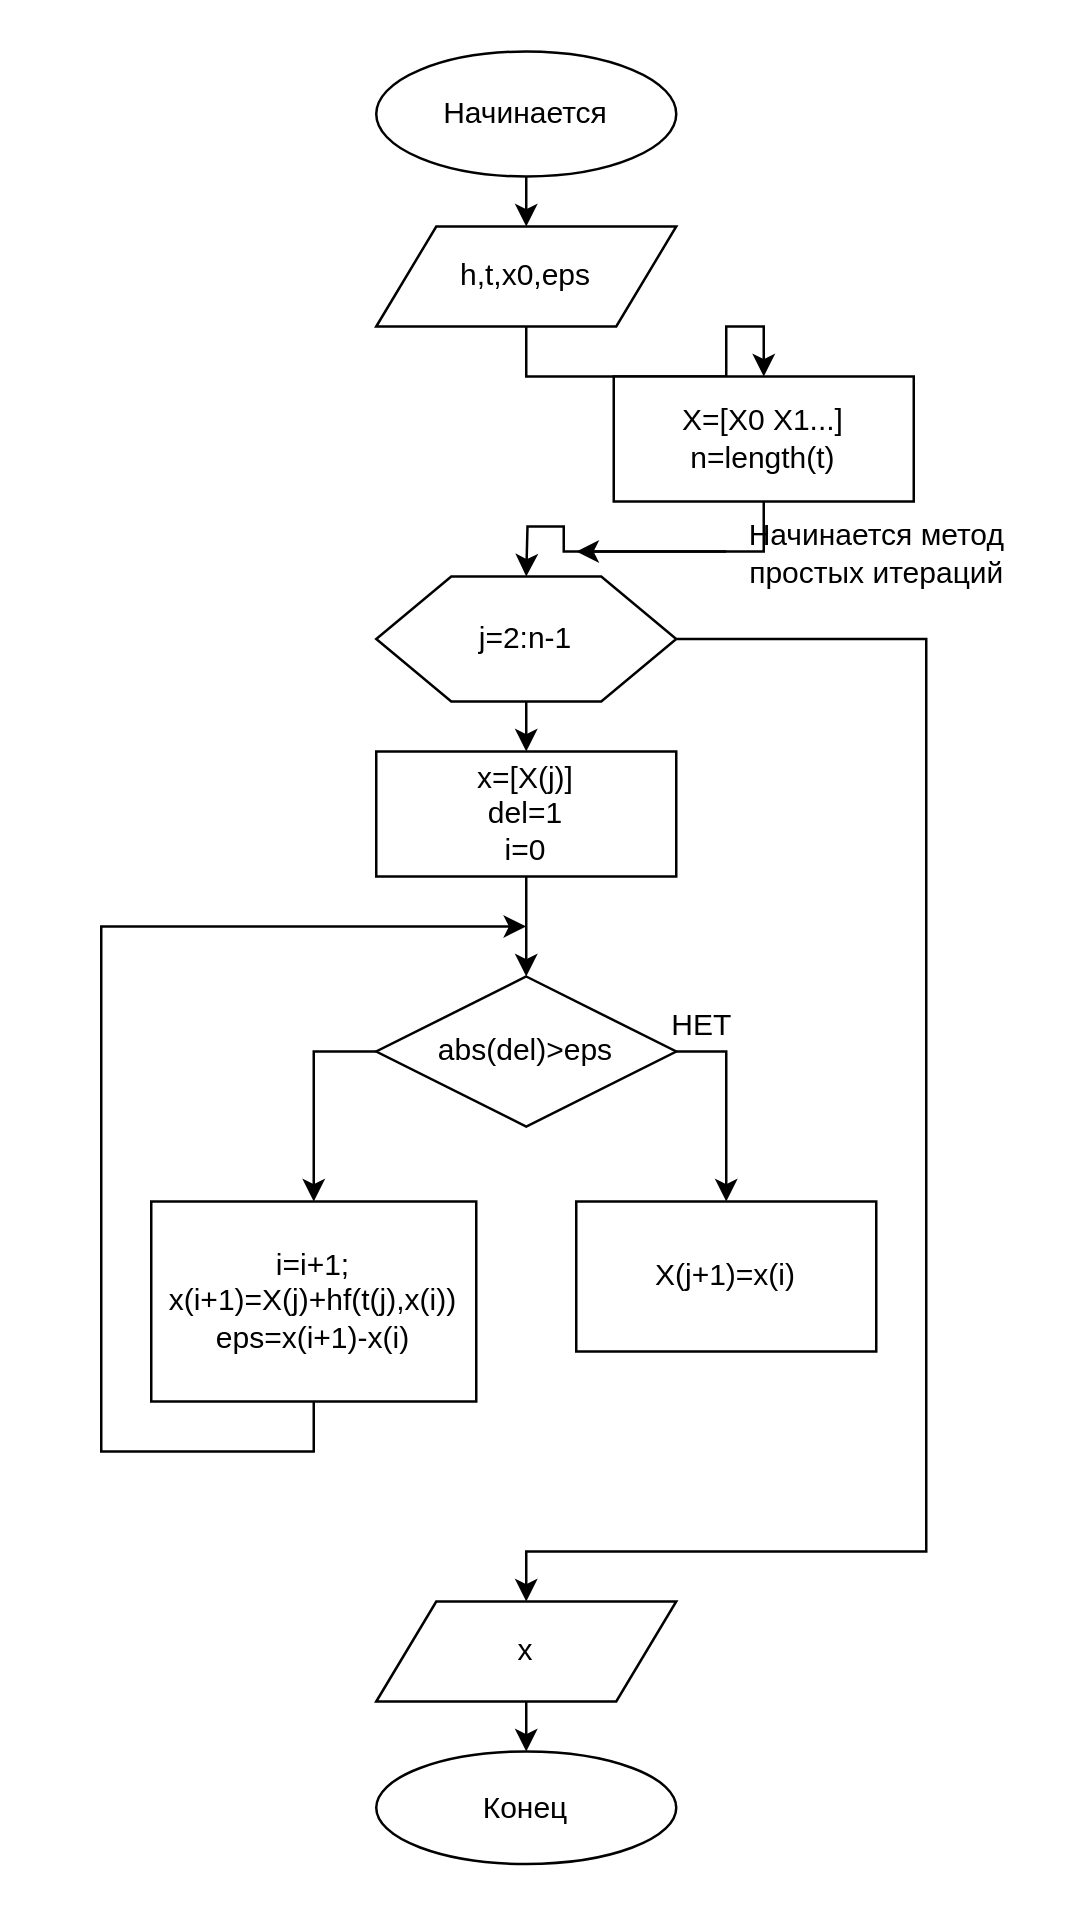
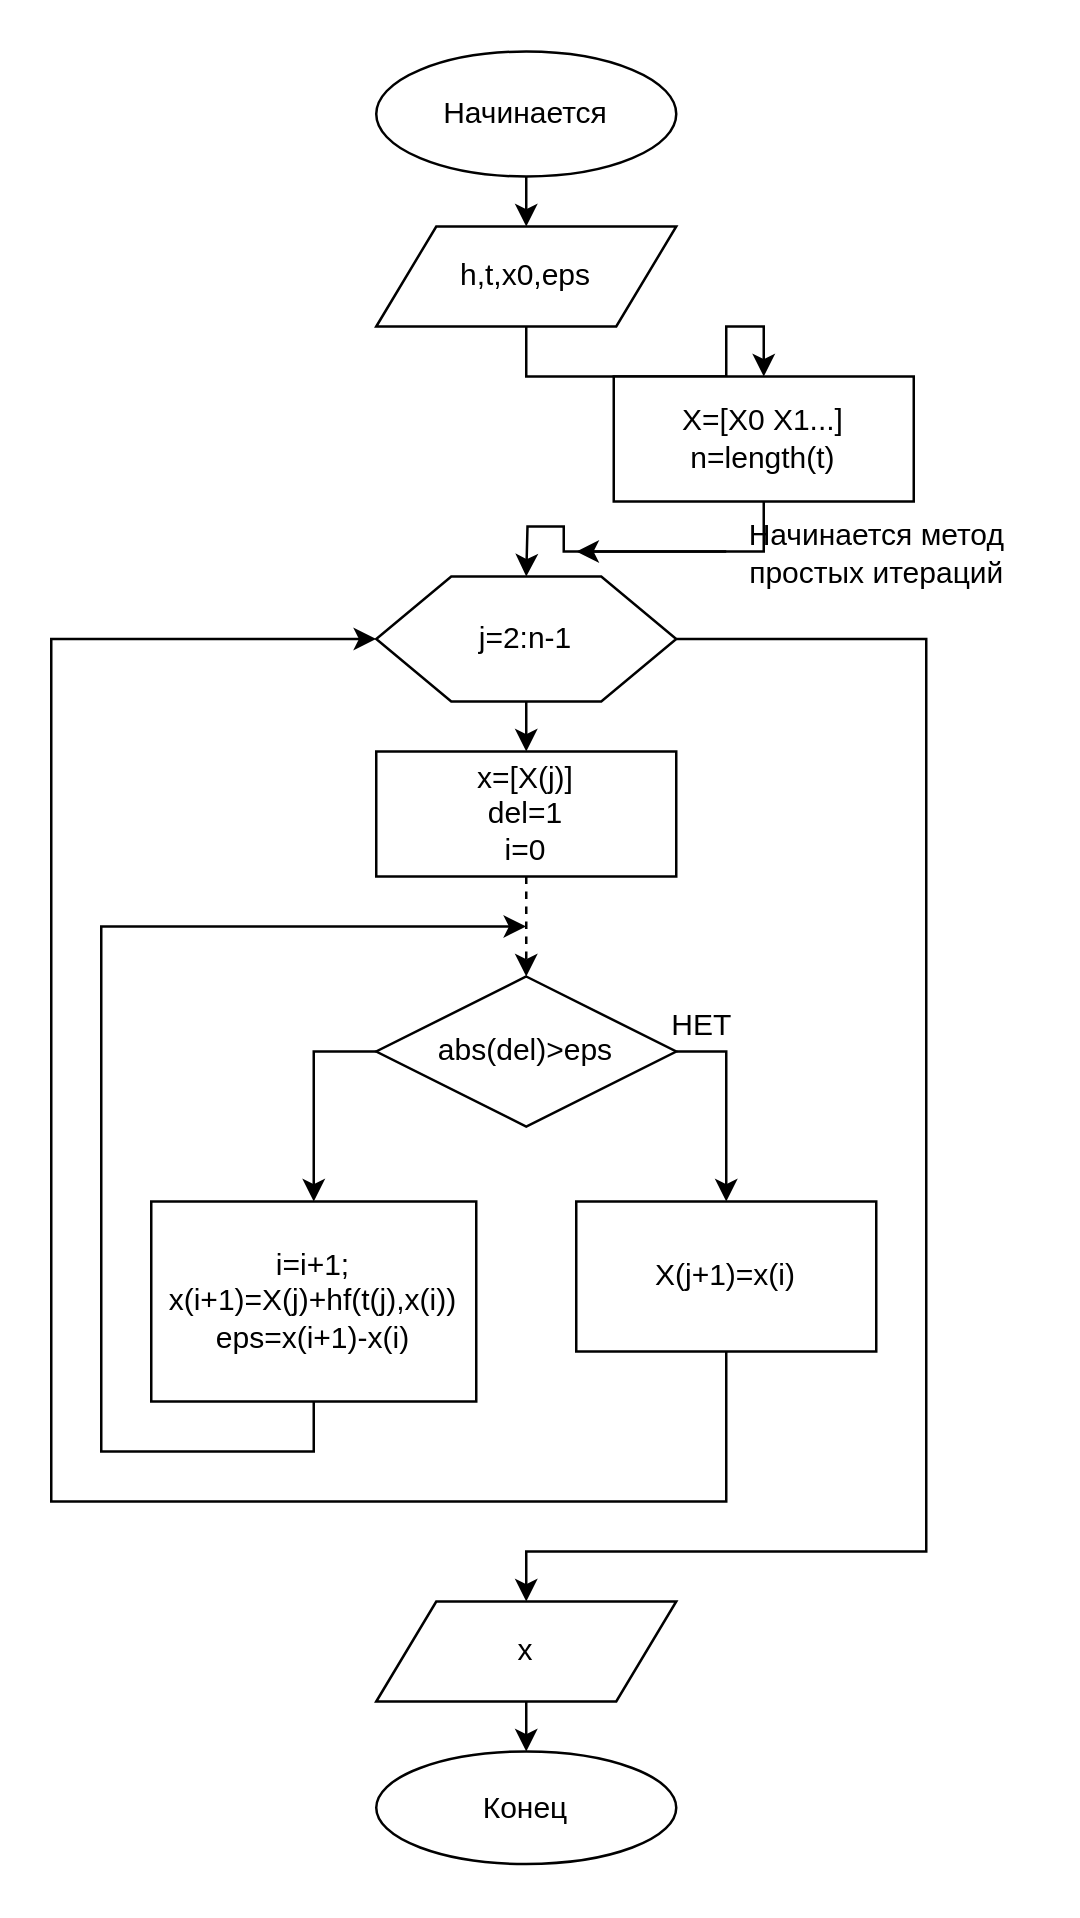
- <mxCell id="14" style="edgeStyle=orthogonalEdgeStyle;rounded=0;orthogonalLoop=1;jettySize=auto;html=1;exitX=0.5;exitY=1;exitDx=0;exitDy=0;" edge="1" parent="1" source="15" target="18"><mxGeometry relative="1" as="geometry" /></mxCell>
+ <mxCell id="14" style="edgeStyle=orthogonalEdgeStyle;rounded=0;orthogonalLoop=1;jettySize=auto;html=1;exitX=0.5;exitY=1;exitDx=0;exitDy=0;dashed=1;" edge="1" parent="1" source="15" target="18"><mxGeometry relative="1" as="geometry" /></mxCell>
+ <mxCell id="21" style="edgeStyle=orthogonalEdgeStyle;rounded=0;orthogonalLoop=1;jettySize=auto;html=1;exitX=0.5;exitY=1;exitDx=0;exitDy=0;entryX=0;entryY=0.5;entryDx=0;entryDy=0;" edge="1" parent="1" source="22" target="13"><mxGeometry relative="1" as="geometry"><Array as="points"><mxPoint x="290" y="600" /><mxPoint x="20" y="600" /><mxPoint x="20" y="255" /></Array></mxGeometry></mxCell>
